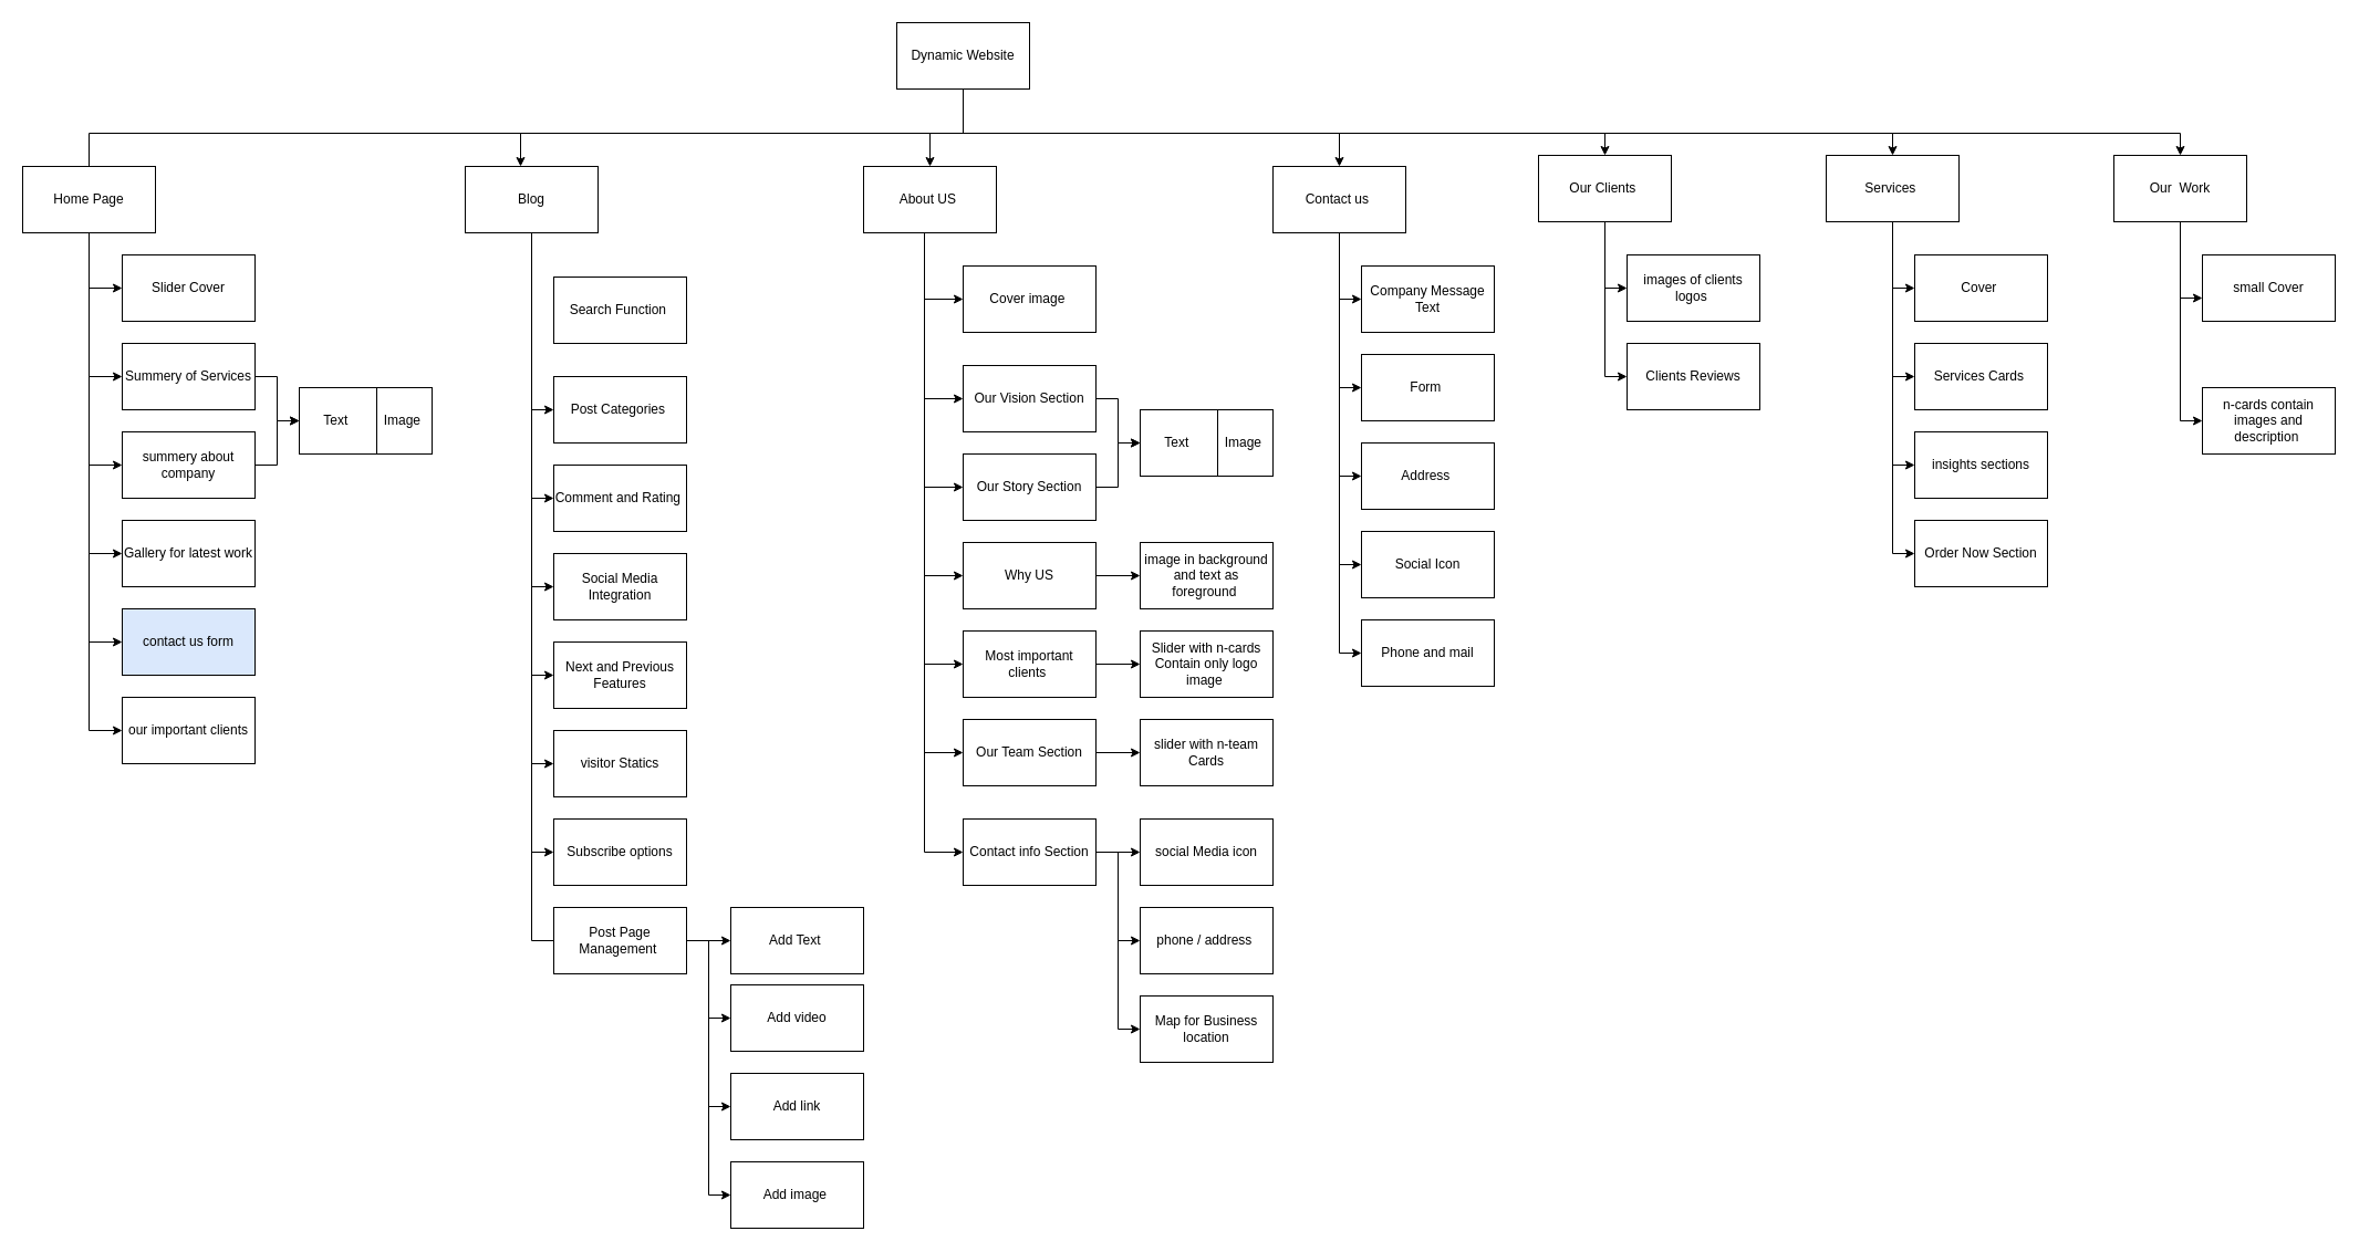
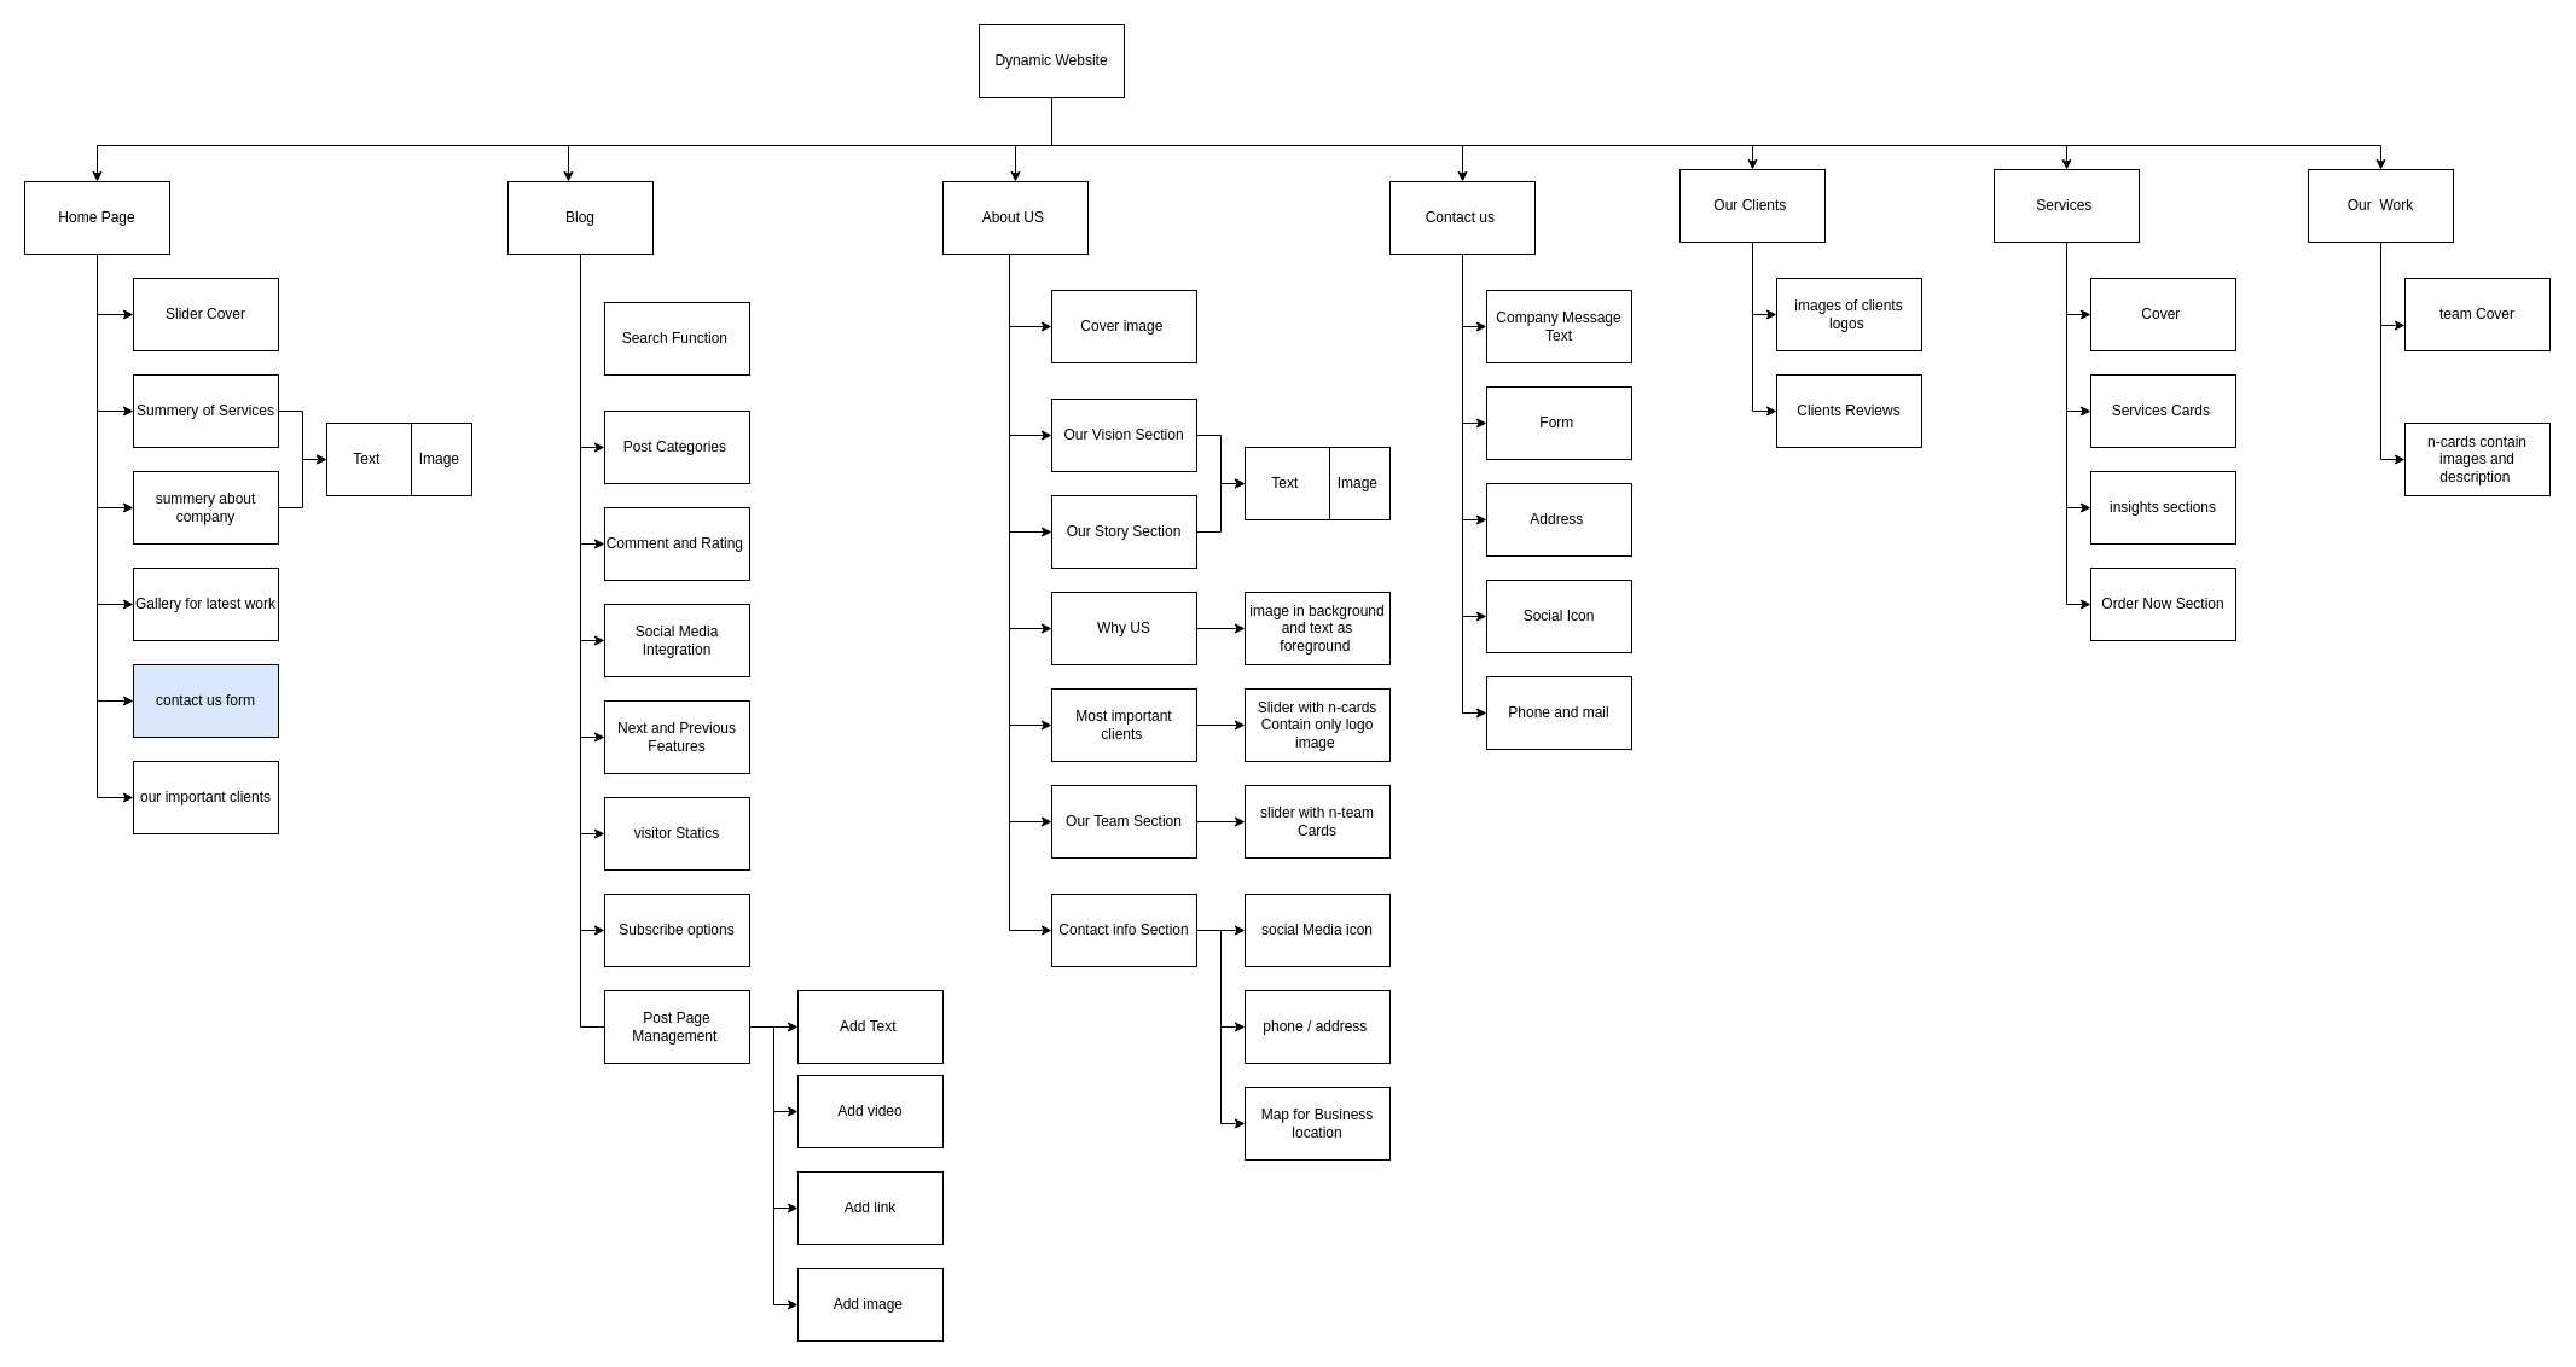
- <mxCell id="7" style="edgeStyle=orthogonalEdgeStyle;rounded=0;orthogonalLoop=1;jettySize=auto;html=1;entryX=0.5;entryY=0;entryDx=0;entryDy=0;endArrow=none;" edge="1" parent="1" source="9" target="97"><mxGeometry relative="1" as="geometry"><Array as="points"><mxPoint x="870" y="120" /><mxPoint x="80" y="120" /></Array></mxGeometry></mxCell>
+ <mxCell id="7" style="edgeStyle=orthogonalEdgeStyle;rounded=0;orthogonalLoop=1;jettySize=auto;html=1;entryX=0.5;entryY=0;entryDx=0;entryDy=0;" edge="1" parent="1" source="9" target="97"><mxGeometry relative="1" as="geometry"><Array as="points"><mxPoint x="870" y="120" /><mxPoint x="80" y="120" /></Array></mxGeometry></mxCell>
- <mxCell id="107" value="small Cover" style="rounded=0;whiteSpace=wrap;html=1;" vertex="1" parent="1"><mxGeometry x="1990" y="230" width="120" height="60" as="geometry" /></mxCell>
+ <mxCell id="107" value="team Cover" style="rounded=0;whiteSpace=wrap;html=1;" vertex="1" parent="1"><mxGeometry x="1990" y="230" width="120" height="60" as="geometry" /></mxCell>
